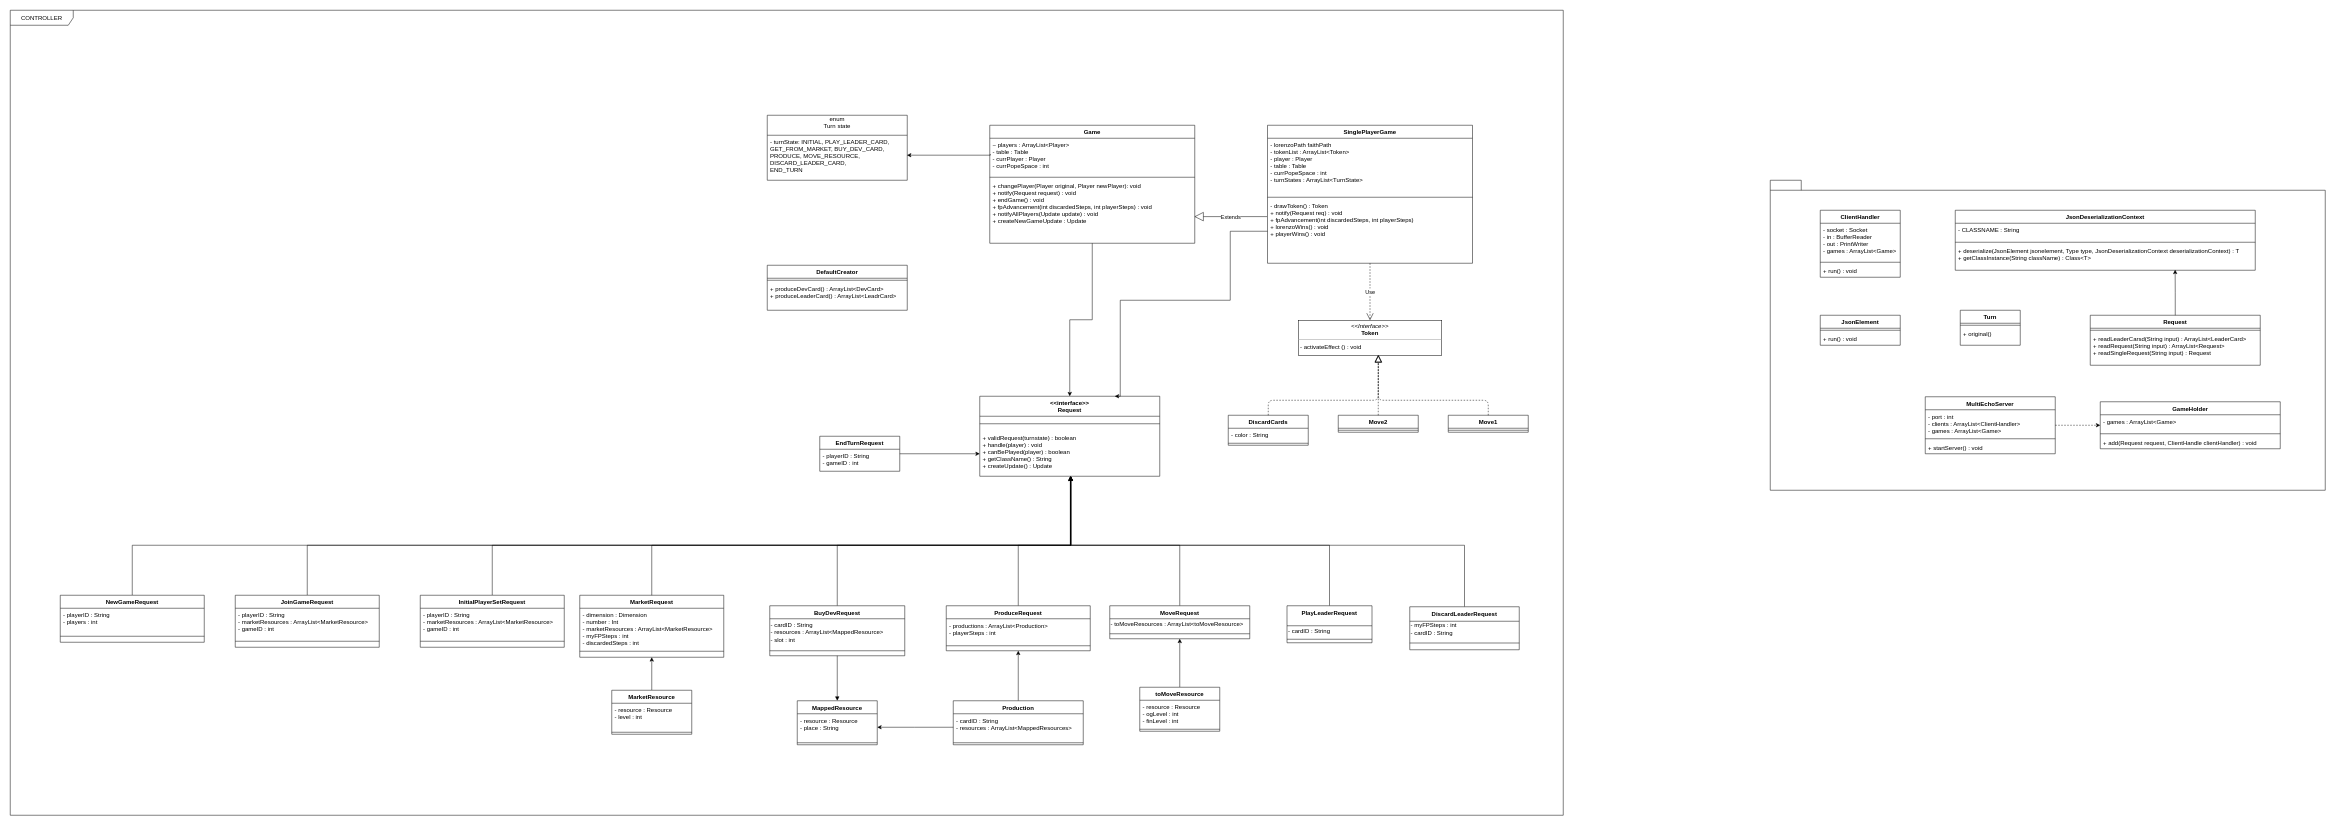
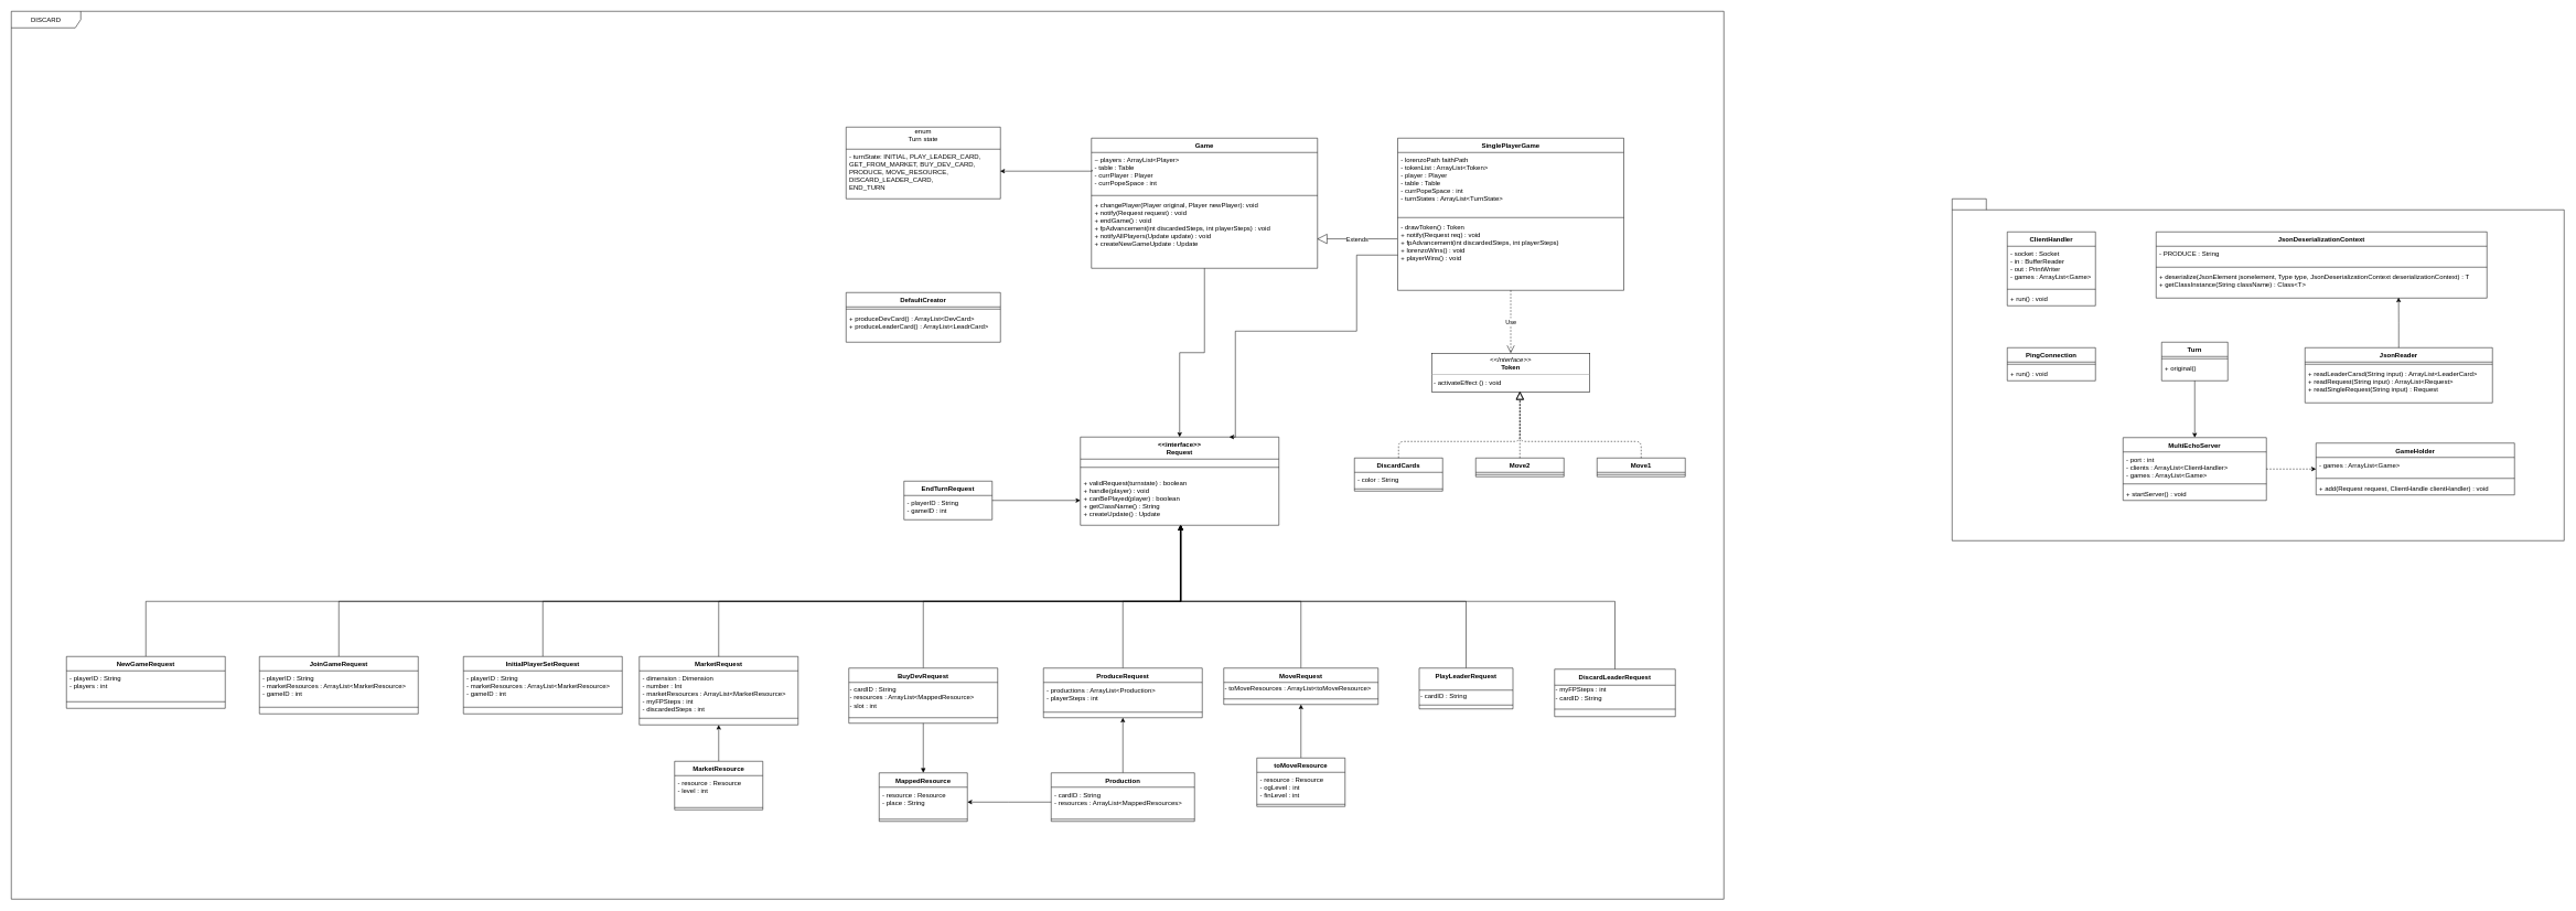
- <mxCell id="104" value="CONTROLLER" style="shape=umlFrame;whiteSpace=wrap;html=1;width=126;height=30;" vertex="1" parent="1"><mxGeometry x="20" y="20" width="3106" height="1610" as="geometry" /></mxCell>
+ <mxCell id="104" value="DISCARD" style="shape=umlFrame;whiteSpace=wrap;html=1;width=126;height=30;" vertex="1" parent="1"><mxGeometry x="20" y="20" width="3106" height="1610" as="geometry" /></mxCell>
- <mxCell id="83" value="- CLASSNAME : String&#10;" style="text;strokeColor=none;fillColor=none;align=left;verticalAlign=top;spacingLeft=4;spacingRight=4;overflow=hidden;rotatable=0;points=[[0,0.5],[1,0.5]];portConstraint=eastwest;" parent="82" vertex="1"><mxGeometry y="26" width="600" height="34" as="geometry" /></mxCell>
+ <mxCell id="83" value="- PRODUCE : String&#10;" style="text;strokeColor=none;fillColor=none;align=left;verticalAlign=top;spacingLeft=4;spacingRight=4;overflow=hidden;rotatable=0;points=[[0,0.5],[1,0.5]];portConstraint=eastwest;" parent="82" vertex="1"><mxGeometry y="26" width="600" height="34" as="geometry" /></mxCell>
- <mxCell id="105" value="JsonElement" style="swimlane;fontStyle=1;align=center;verticalAlign=top;childLayout=stackLayout;horizontal=1;startSize=26;horizontalStack=0;resizeParent=1;resizeParentMax=0;resizeLast=0;collapsible=1;marginBottom=0;fillColor=none;" vertex="1" parent="1"><mxGeometry x="3640" y="630" width="160" height="60" as="geometry" /></mxCell>
+ <mxCell id="105" value="PingConnection" style="swimlane;fontStyle=1;align=center;verticalAlign=top;childLayout=stackLayout;horizontal=1;startSize=26;horizontalStack=0;resizeParent=1;resizeParentMax=0;resizeLast=0;collapsible=1;marginBottom=0;fillColor=none;" vertex="1" parent="1"><mxGeometry x="3640" y="630" width="160" height="60" as="geometry" /></mxCell>
- <mxCell id="87" value="Request" style="swimlane;fontStyle=1;align=center;verticalAlign=top;childLayout=stackLayout;horizontal=1;startSize=26;horizontalStack=0;resizeParent=1;resizeParentMax=0;resizeLast=0;collapsible=1;marginBottom=0;fillColor=none;" parent="1" vertex="1"><mxGeometry x="4180" y="630" width="340" height="100" as="geometry" /></mxCell>
+ <mxCell id="87" value="JsonReader" style="swimlane;fontStyle=1;align=center;verticalAlign=top;childLayout=stackLayout;horizontal=1;startSize=26;horizontalStack=0;resizeParent=1;resizeParentMax=0;resizeLast=0;collapsible=1;marginBottom=0;fillColor=none;" parent="1" vertex="1"><mxGeometry x="4180" y="630" width="340" height="100" as="geometry" /></mxCell>
+ <mxCell id="113" style="edgeStyle=orthogonalEdgeStyle;rounded=0;orthogonalLoop=1;jettySize=auto;html=1;" edge="1" parent="1" source="114" target="109"><mxGeometry relative="1" as="geometry" /></mxCell>
